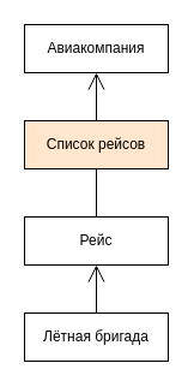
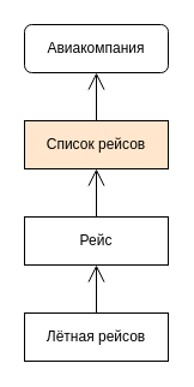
- <mxCell id="2" value="Авиакомпания" style="rounded=0;whiteSpace=wrap;html=1;" vertex="1" parent="1"><mxGeometry x="20" y="20" width="120" height="40" as="geometry" /></mxCell>
+ <mxCell id="2" value="Авиакомпания" style="whiteSpace=wrap;html=1;rounded=1;" vertex="1" parent="1"><mxGeometry x="20" y="20" width="120" height="40" as="geometry" /></mxCell>
- <mxCell id="7" value="" style="endArrow=none;endFill=1;endSize=12;html=1;rounded=0;exitX=0.5;exitY=0;exitDx=0;exitDy=0;entryX=0.5;entryY=1;entryDx=0;entryDy=0;" edge="1" parent="1" source="4" target="3"><mxGeometry width="160" relative="1" as="geometry"><mxPoint x="170" y="230" as="sourcePoint" /><mxPoint x="330" y="230" as="targetPoint" /></mxGeometry></mxCell>
+ <mxCell id="7" value="" style="endArrow=open;endFill=1;endSize=12;html=1;rounded=0;exitX=0.5;exitY=0;exitDx=0;exitDy=0;entryX=0.5;entryY=1;entryDx=0;entryDy=0;" edge="1" parent="1" source="4" target="3"><mxGeometry width="160" relative="1" as="geometry"><mxPoint x="170" y="230" as="sourcePoint" /><mxPoint x="330" y="230" as="targetPoint" /></mxGeometry></mxCell>
- <mxCell id="5" value="Лётная бригада" style="rounded=0;whiteSpace=wrap;html=1;" vertex="1" parent="1"><mxGeometry x="20" y="260" width="120" height="40" as="geometry" /></mxCell>
+ <mxCell id="5" value="Лётная рейсов" style="rounded=0;whiteSpace=wrap;html=1;" vertex="1" parent="1"><mxGeometry x="20" y="260" width="120" height="40" as="geometry" /></mxCell>
